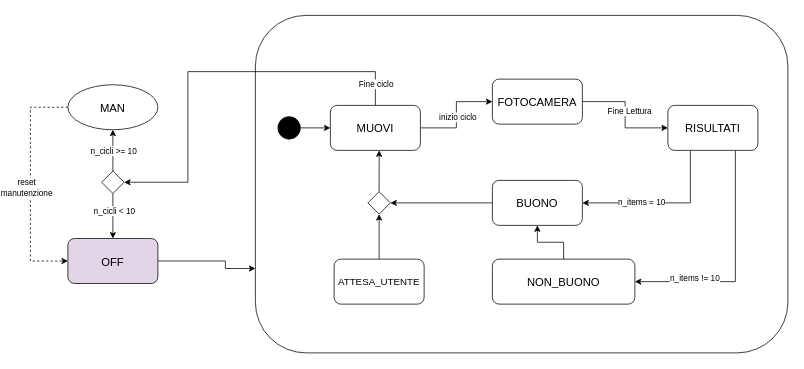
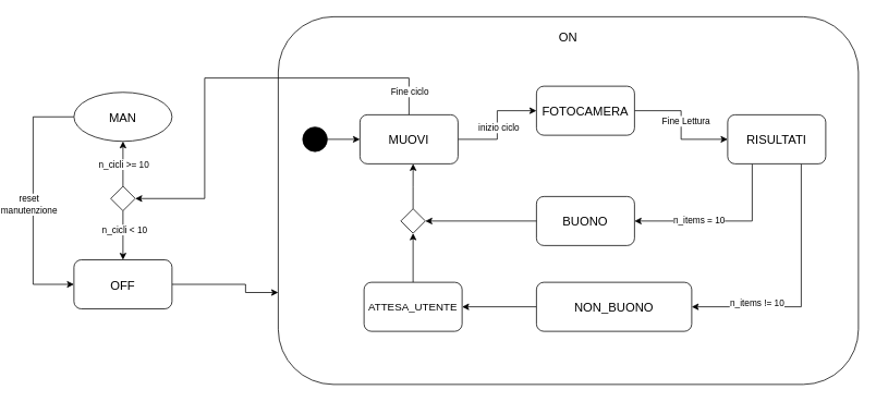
+ <mxCell id="5" value="ON&lt;br style=&quot;font-size: 15px;&quot;&gt;" style="text;html=1;strokeColor=none;fillColor=none;align=center;verticalAlign=middle;whiteSpace=wrap;rounded=0;fontSize=15;" vertex="1" parent="1"><mxGeometry x="645" y="30" width="60" height="30" as="geometry" /></mxCell>
- <mxCell id="24" style="edgeStyle=orthogonalEdgeStyle;rounded=0;orthogonalLoop=1;jettySize=auto;html=1;entryX=0;entryY=0.5;entryDx=0;entryDy=0;dashed=1;" edge="1" parent="1" source="26" target="3"><mxGeometry relative="1" as="geometry"><mxPoint x="20" y="397.5" as="targetPoint" /><Array as="points"><mxPoint x="20" y="142.5" /><mxPoint x="20" y="347.5" /></Array></mxGeometry></mxCell>
+ <mxCell id="24" style="edgeStyle=orthogonalEdgeStyle;rounded=0;orthogonalLoop=1;jettySize=auto;html=1;entryX=0;entryY=0.5;entryDx=0;entryDy=0;" edge="1" parent="1" source="26" target="3"><mxGeometry relative="1" as="geometry"><mxPoint x="20" y="397.5" as="targetPoint" /><Array as="points"><mxPoint x="20" y="142.5" /><mxPoint x="20" y="347.5" /></Array></mxGeometry></mxCell>
- <mxCell id="22" value="" style="edgeStyle=orthogonalEdgeStyle;rounded=0;orthogonalLoop=1;jettySize=auto;html=1;" edge="1" parent="1" source="23" target="21"><mxGeometry relative="1" as="geometry" /></mxCell>
+ <mxCell id="22" value="" style="edgeStyle=orthogonalEdgeStyle;rounded=0;orthogonalLoop=1;jettySize=auto;html=1;" edge="1" parent="1" source="23" target="36"><mxGeometry relative="1" as="geometry" /></mxCell>
- <mxCell id="3" value="&lt;font style=&quot;font-size: 15px;&quot;&gt;OFF&lt;/font&gt;" style="rounded=1;whiteSpace=wrap;html=1;fillColor=#e1d5e7;" vertex="1" parent="1"><mxGeometry x="70" y="317.5" width="120" height="60" as="geometry" /></mxCell>
+ <mxCell id="3" value="&lt;font style=&quot;font-size: 15px;&quot;&gt;OFF&lt;/font&gt;" style="rounded=1;whiteSpace=wrap;html=1;" vertex="1" parent="1"><mxGeometry x="70" y="317.5" width="120" height="60" as="geometry" /></mxCell>
